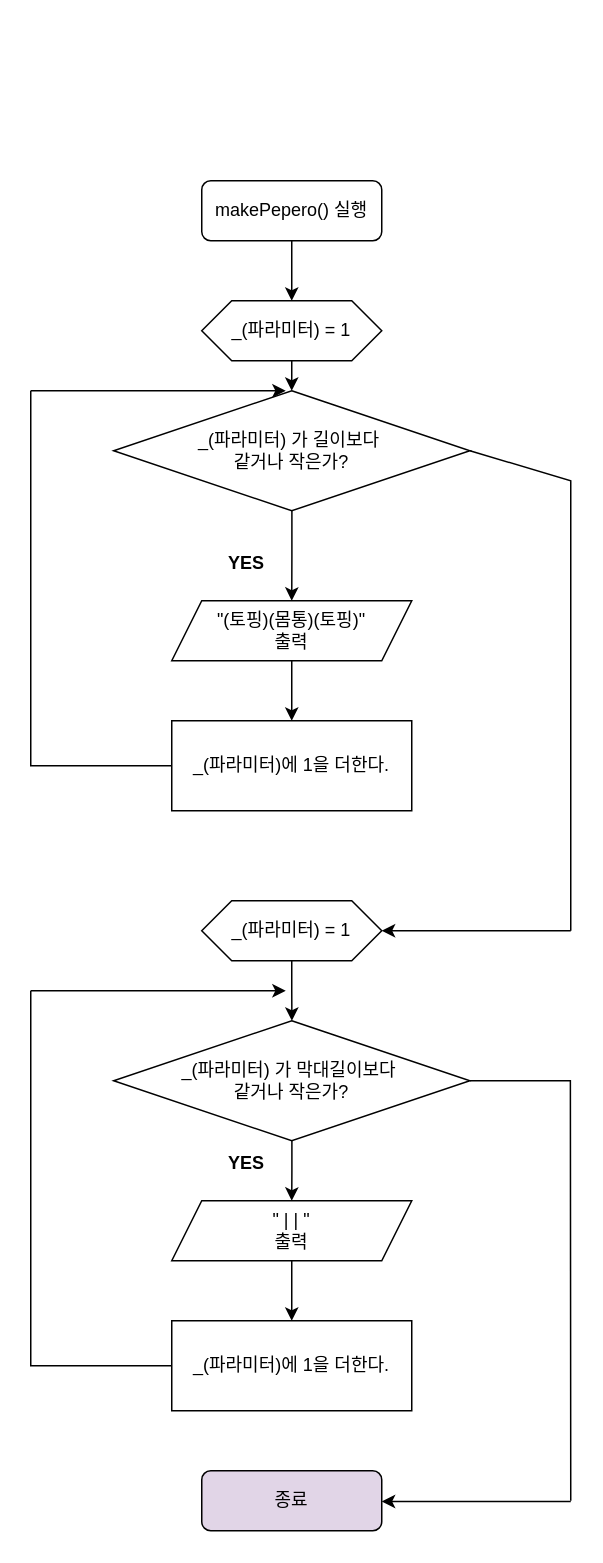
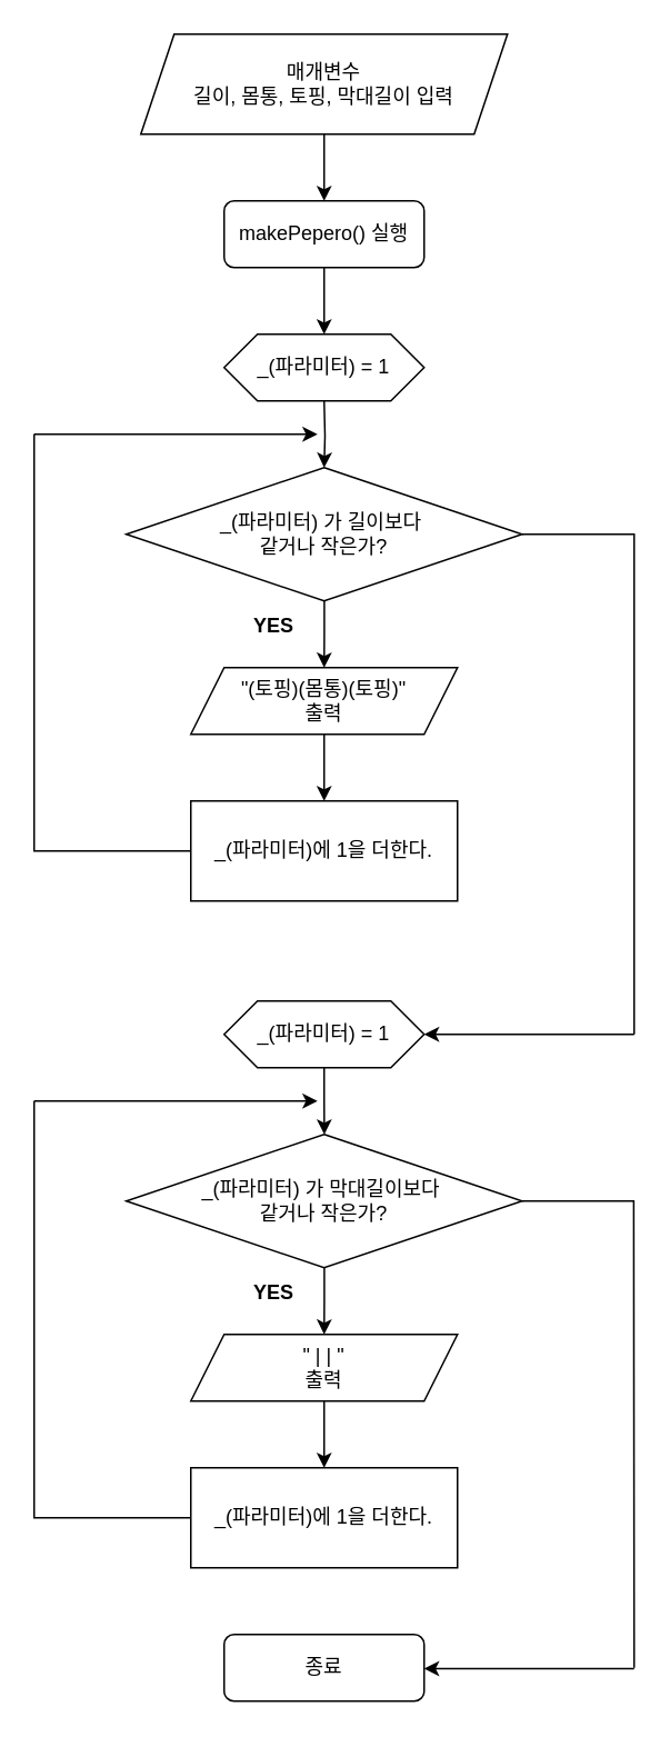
+ <mxCell id="6" value="매개변수&lt;div&gt;길이, 몸통, 토핑, 막대길이 입력&lt;/div&gt;" style="shape=parallelogram;perimeter=parallelogramPerimeter;whiteSpace=wrap;html=1;fixedSize=1;" vertex="1" parent="1"><mxGeometry x="84" y="20" width="220" height="60" as="geometry" /></mxCell>
+ <mxCell id="5" style="edgeStyle=orthogonalEdgeStyle;rounded=0;orthogonalLoop=1;jettySize=auto;html=1;exitX=0.5;exitY=1;exitDx=0;exitDy=0;entryX=0.5;entryY=0;entryDx=0;entryDy=0;" edge="1" parent="1" source="6" target="4"><mxGeometry relative="1" as="geometry" /></mxCell>
- <mxCell id="8" value="_(파라미터) 가 길이보다&amp;nbsp;&lt;div&gt;같거나 작은가?&lt;/div&gt;" style="rhombus;whiteSpace=wrap;html=1;" vertex="1" parent="1"><mxGeometry x="75.25" y="260" width="237.5" height="80" as="geometry" /></mxCell>
+ <mxCell id="8" value="_(파라미터) 가 길이보다&amp;nbsp;&lt;div&gt;같거나 작은가?&lt;/div&gt;" style="rhombus;whiteSpace=wrap;html=1;" vertex="1" parent="1"><mxGeometry x="75.25" y="280" width="237.5" height="80" as="geometry" /></mxCell>
- <mxCell id="28" value="&lt;div&gt;&lt;span style=&quot;background-color: initial;&quot;&gt;종료&lt;/span&gt;&lt;br&gt;&lt;/div&gt;" style="rounded=1;whiteSpace=wrap;html=1;fontSize=12;glass=0;strokeWidth=1;shadow=0;fillColor=#e1d5e7;" vertex="1" parent="1"><mxGeometry x="134" y="980" width="120" height="40" as="geometry" /></mxCell>
+ <mxCell id="28" value="&lt;div&gt;&lt;span style=&quot;background-color: initial;&quot;&gt;종료&lt;/span&gt;&lt;br&gt;&lt;/div&gt;" style="rounded=1;whiteSpace=wrap;html=1;fontSize=12;glass=0;strokeWidth=1;shadow=0;" vertex="1" parent="1"><mxGeometry x="134" y="980" width="120" height="40" as="geometry" /></mxCell>
